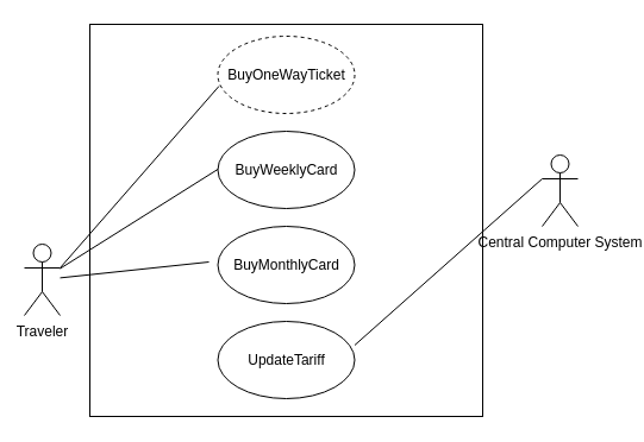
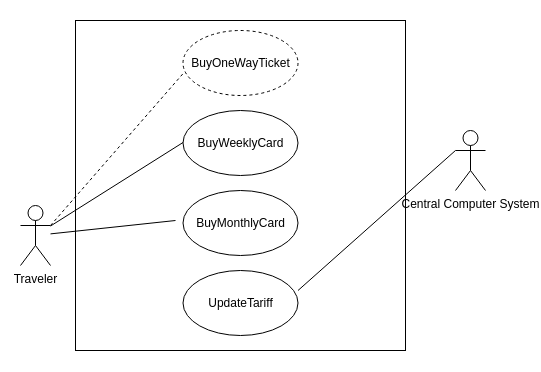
- <mxCell id="9" value="" style="endArrow=none;html=1;rounded=0;entryX=0.009;entryY=0.646;entryDx=0;entryDy=0;entryPerimeter=0;exitX=1;exitY=0.333;exitDx=0;exitDy=0;exitPerimeter=0;" edge="1" parent="1" source="2" target="4"><mxGeometry width="50" height="50" relative="1" as="geometry"><mxPoint x="225" y="210" as="sourcePoint" /><mxPoint x="275" y="160" as="targetPoint" /></mxGeometry></mxCell>
+ <mxCell id="9" value="" style="endArrow=none;html=1;rounded=0;entryX=0.009;entryY=0.646;entryDx=0;entryDy=0;entryPerimeter=0;exitX=1;exitY=0.333;exitDx=0;exitDy=0;exitPerimeter=0;dashed=1;" edge="1" parent="1" source="2" target="4"><mxGeometry width="50" height="50" relative="1" as="geometry"><mxPoint x="225" y="210" as="sourcePoint" /><mxPoint x="275" y="160" as="targetPoint" /></mxGeometry></mxCell>
